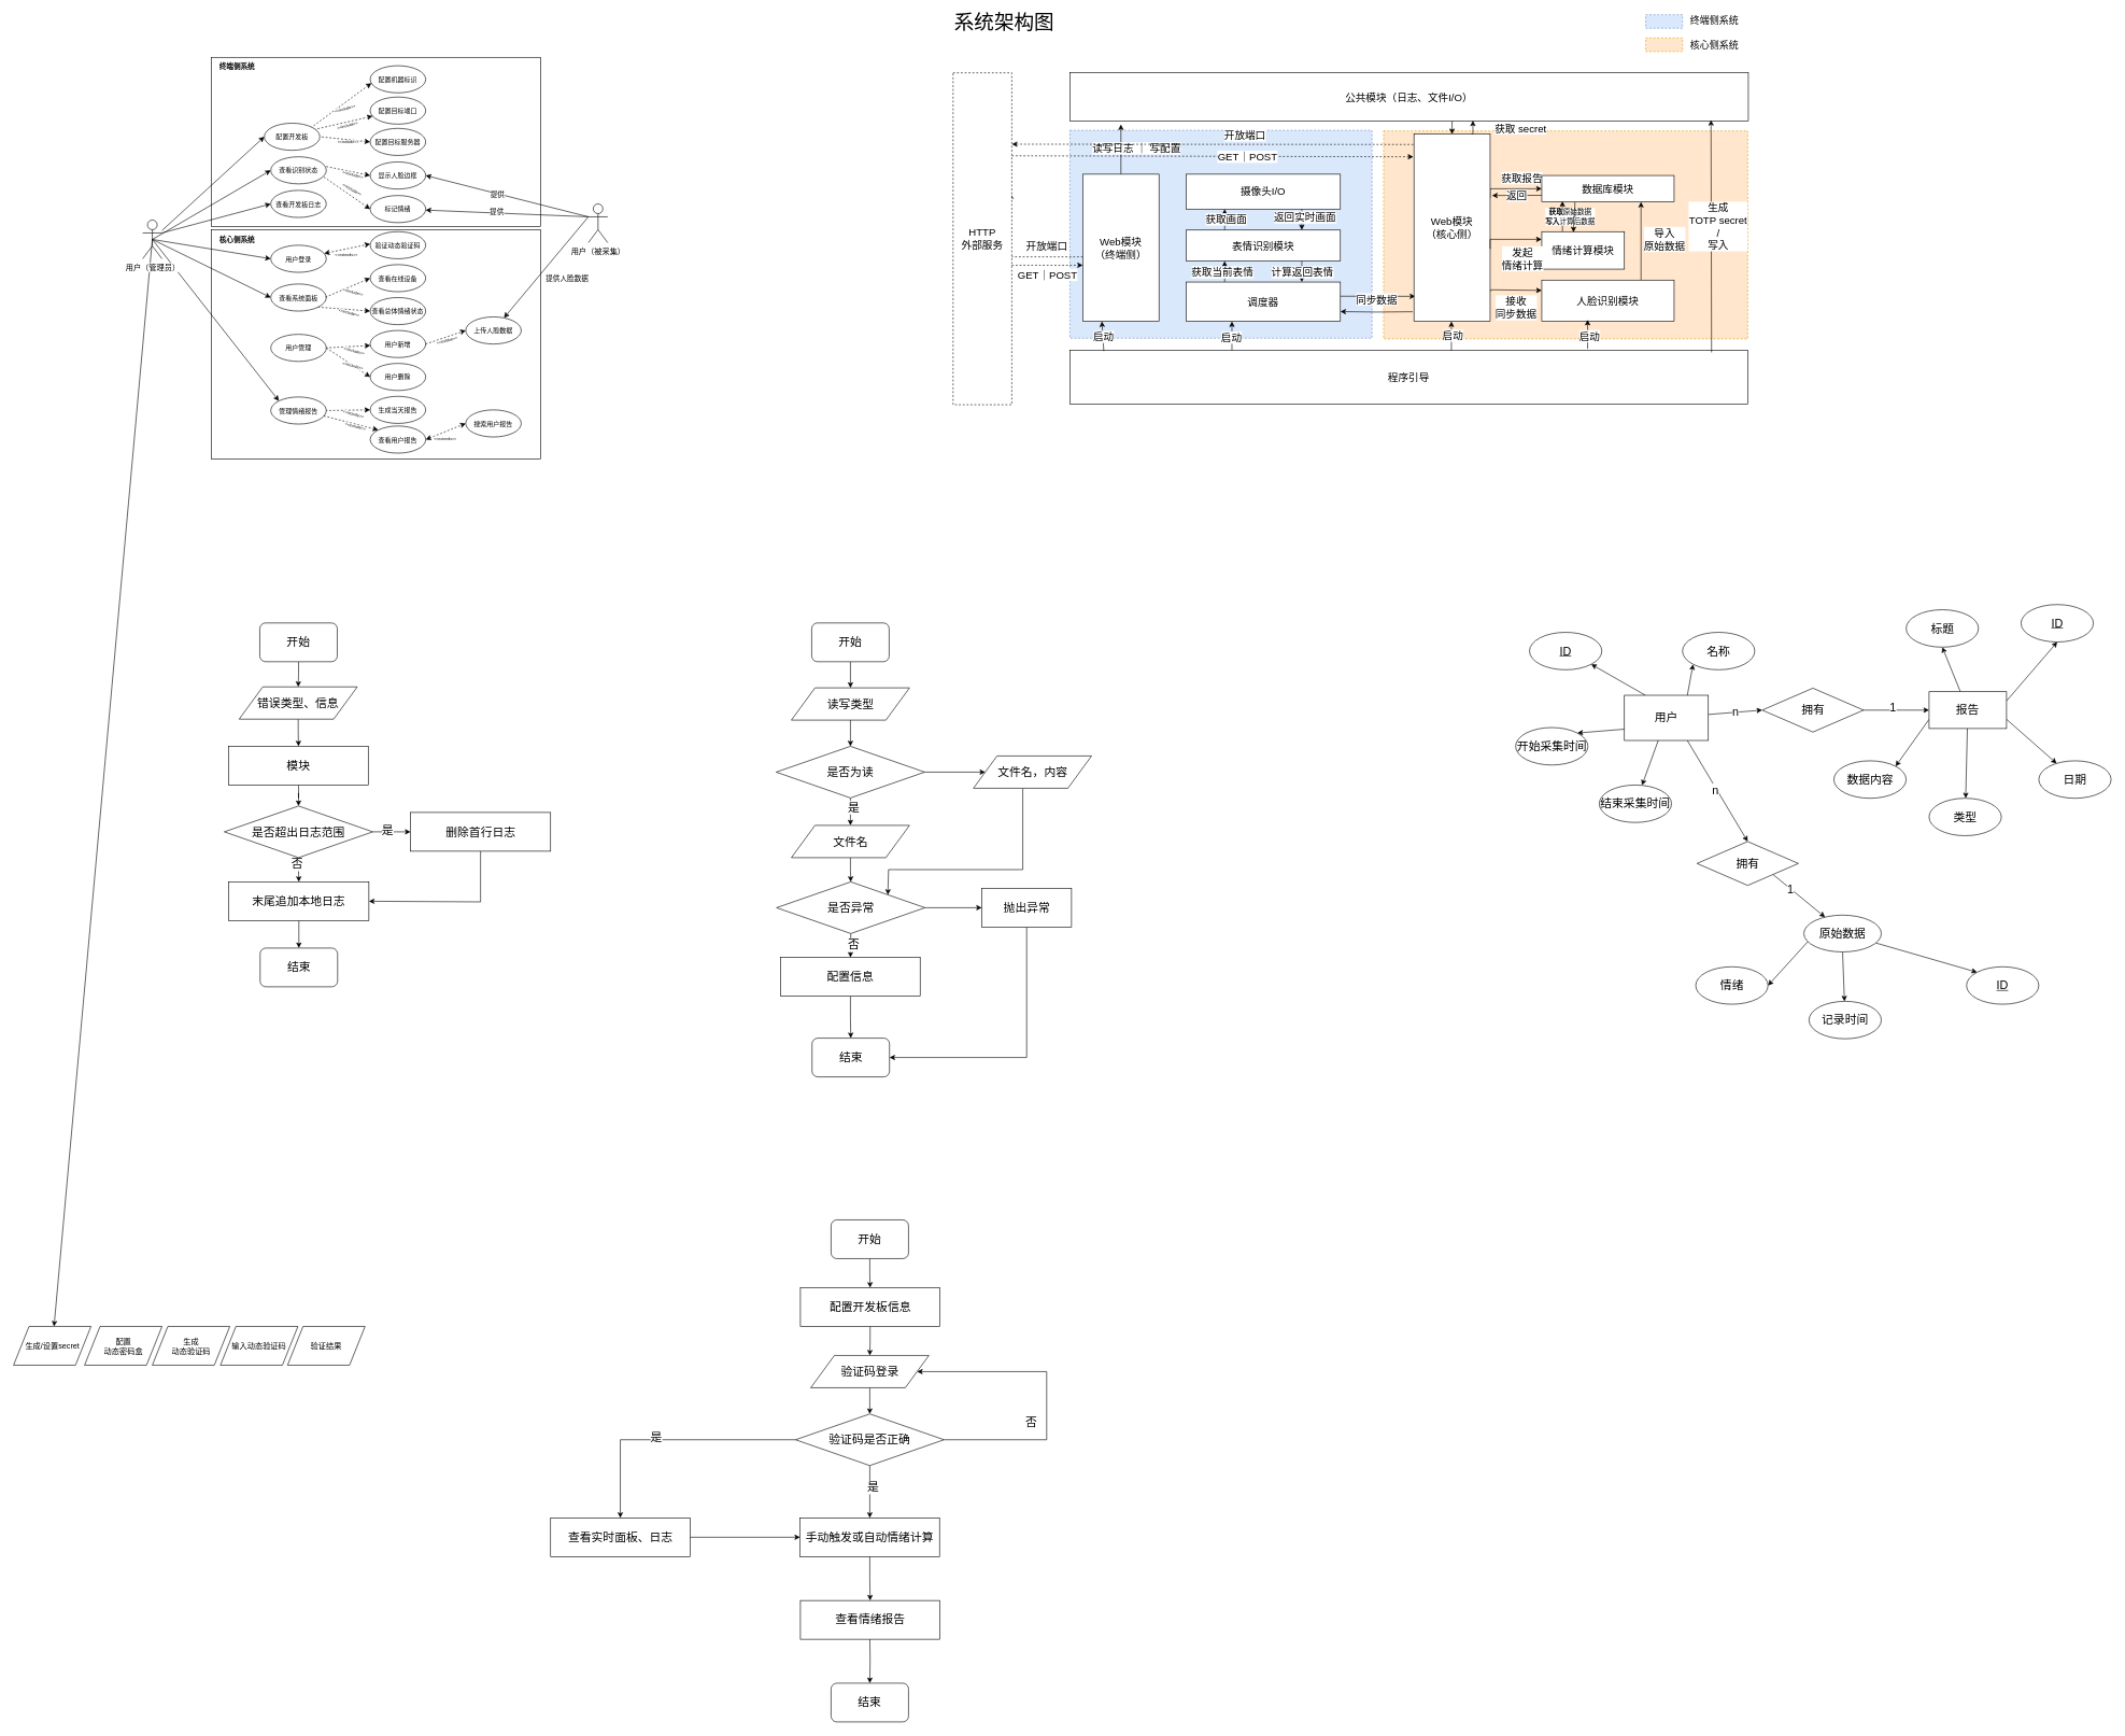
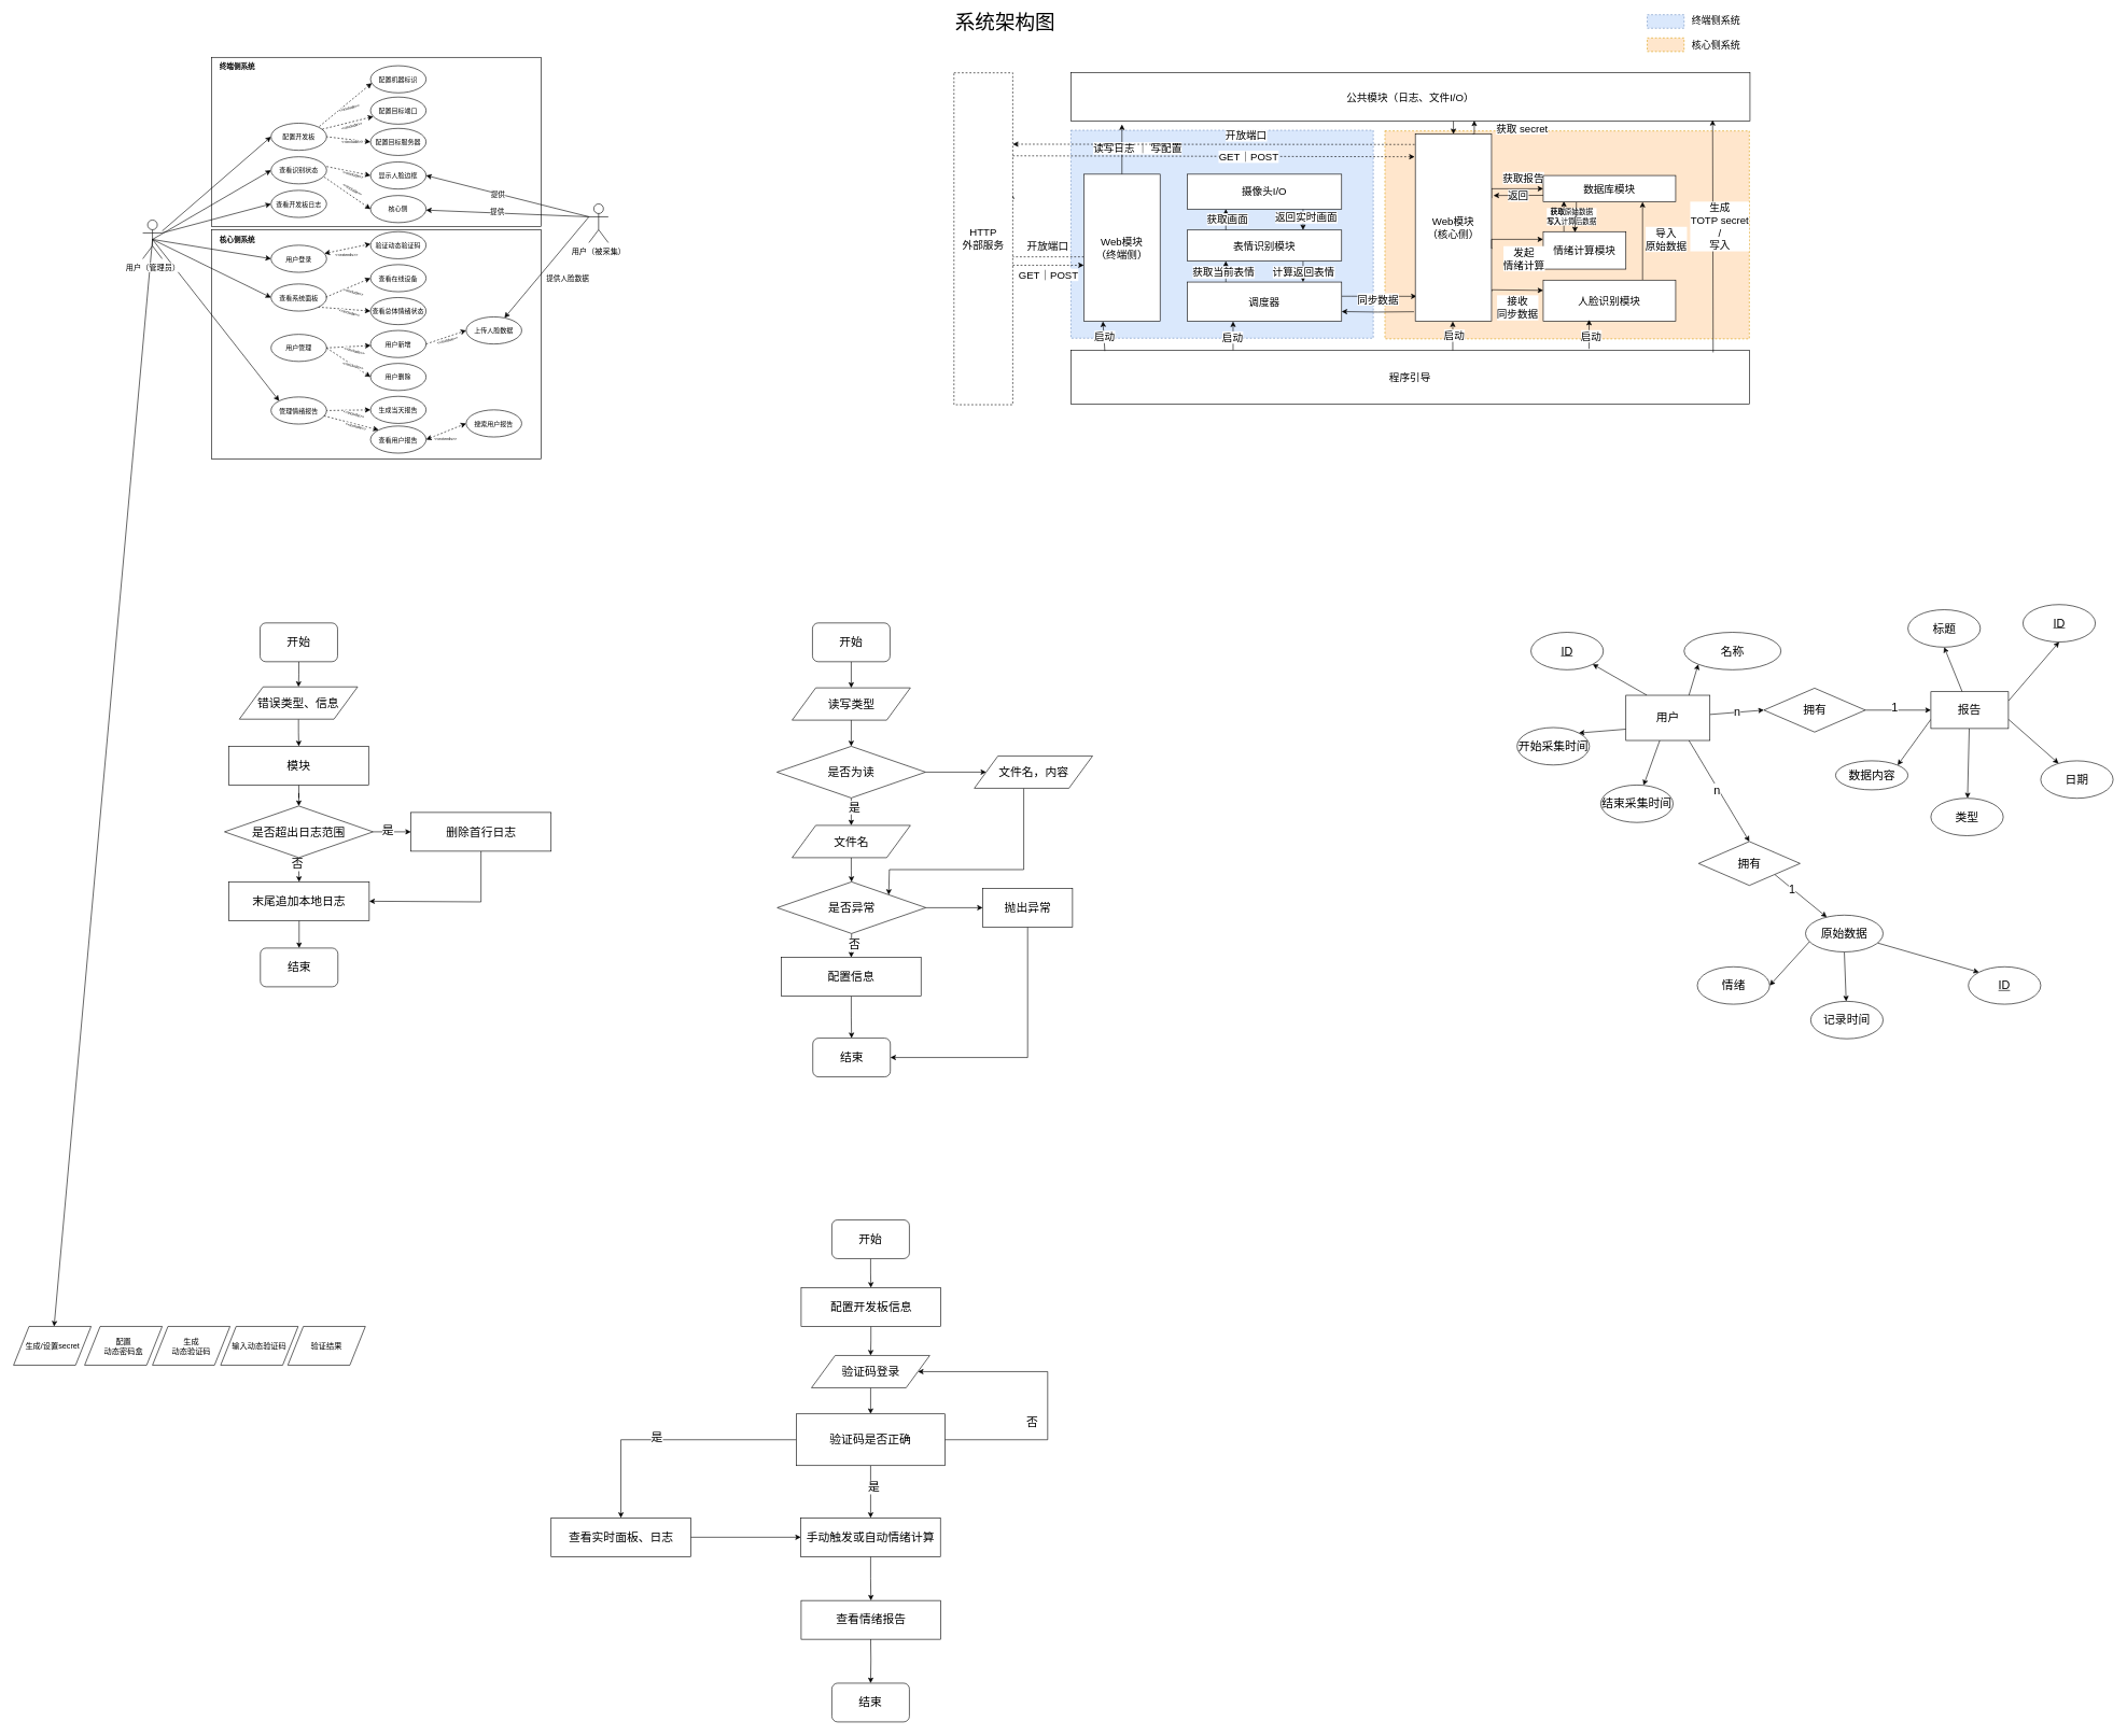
- <mxCell id="14" value="配置开发板" style="ellipse;whiteSpace=wrap;html=1;fontSize=10;" parent="1" vertex="1"><mxGeometry x="409" y="190" width="86" height="42" as="geometry" /></mxCell>
+ <mxCell id="14" value="配置开发板" style="ellipse;whiteSpace=wrap;html=1;fontSize=10;" parent="1" vertex="1"><mxGeometry x="419" y="190" width="86" height="42" as="geometry" /></mxCell>
- <mxCell id="35" value="标记情绪" style="ellipse;whiteSpace=wrap;html=1;fontSize=10;" parent="1" vertex="1"><mxGeometry x="573" y="302" width="86" height="42" as="geometry" /></mxCell>
+ <mxCell id="35" value="核心侧" style="ellipse;whiteSpace=wrap;html=1;fontSize=10;" parent="1" vertex="1"><mxGeometry x="573" y="302" width="86" height="42" as="geometry" /></mxCell>
- <mxCell id="191" value="名称" style="ellipse;whiteSpace=wrap;html=1;fontSize=18;" parent="1" vertex="1"><mxGeometry x="2606" y="978.5" width="112" height="58" as="geometry" /></mxCell>
+ <mxCell id="191" value="名称" style="ellipse;whiteSpace=wrap;html=1;fontSize=18;" parent="1" vertex="1"><mxGeometry x="2606" y="978.5" width="150" height="58" as="geometry" /></mxCell>
- <mxCell id="198" value="数据内容" style="ellipse;whiteSpace=wrap;html=1;fontSize=18;" parent="1" vertex="1"><mxGeometry x="2840.5" y="1177.5" width="112" height="58" as="geometry" /></mxCell>
+ <mxCell id="198" value="数据内容" style="ellipse;whiteSpace=wrap;html=1;fontSize=18;" parent="1" vertex="1"><mxGeometry x="2840.5" y="1177.5" width="112" height="45" as="geometry" /></mxCell>
- <mxCell id="223" value="验证码是否正确" style="rhombus;whiteSpace=wrap;html=1;fontSize=18;" parent="1" vertex="1"><mxGeometry x="1232" y="2189" width="230" height="80" as="geometry" /></mxCell>
+ <mxCell id="223" value="验证码是否正确" style="whiteSpace=wrap;html=1;fontSize=18;rounded=0;" parent="1" vertex="1"><mxGeometry x="1232" y="2189" width="230" height="80" as="geometry" /></mxCell>
